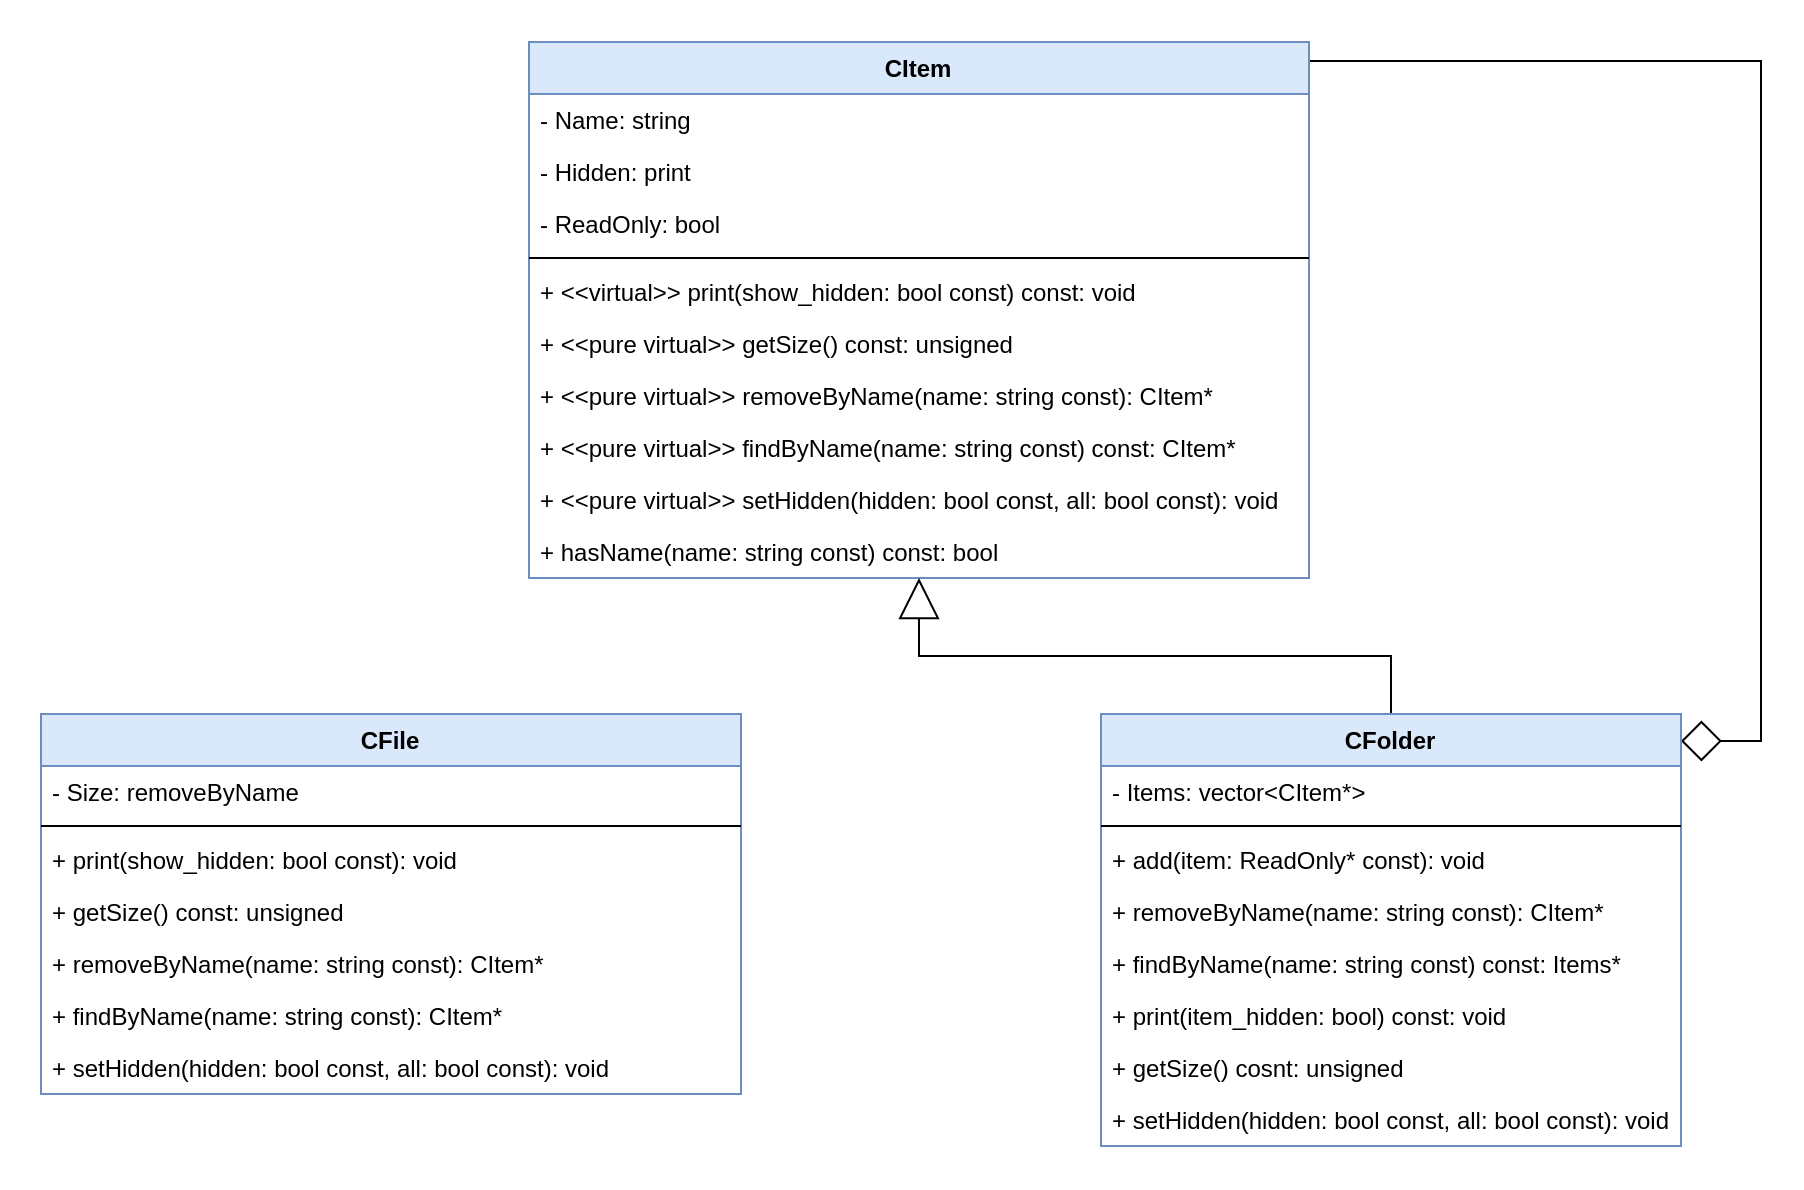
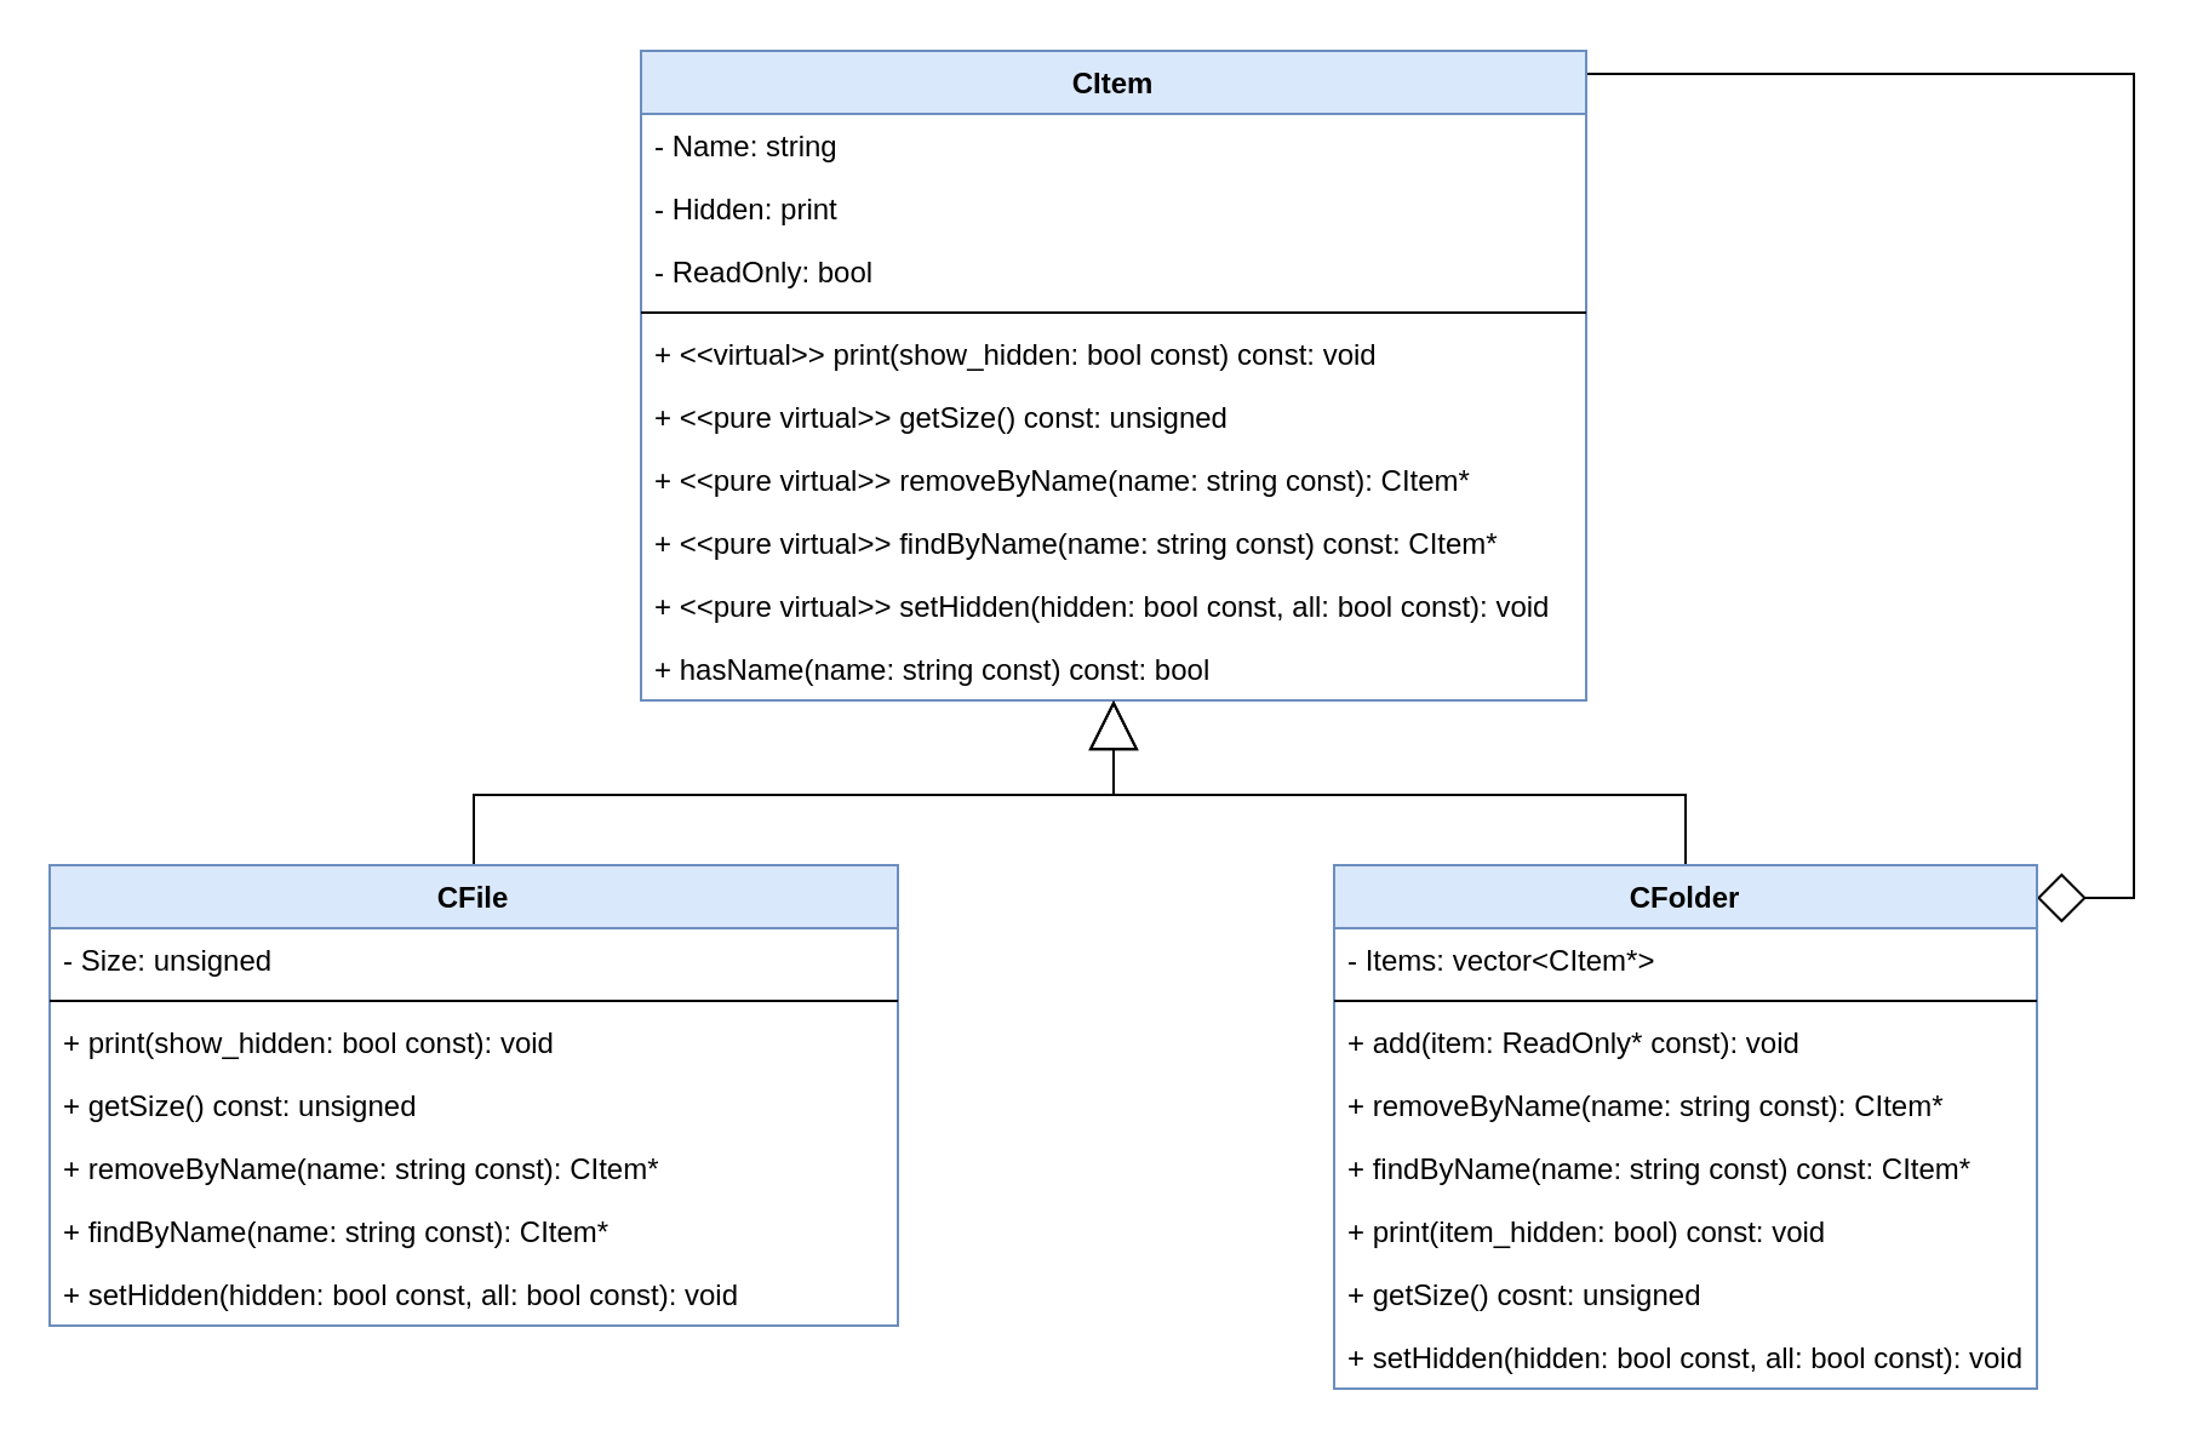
+ <mxCell id="24" style="edgeStyle=orthogonalEdgeStyle;rounded=0;orthogonalLoop=1;jettySize=auto;html=1;endSize=18;endArrow=block;endFill=0;" edge="1" parent="1" source="25" target="3"><mxGeometry relative="1" as="geometry" /></mxCell>
- <mxCell id="26" value="- Size: removeByName" style="text;strokeColor=none;fillColor=none;align=left;verticalAlign=top;spacingLeft=4;spacingRight=4;overflow=hidden;rotatable=0;points=[[0,0.5],[1,0.5]];portConstraint=eastwest;" vertex="1" parent="25"><mxGeometry y="26" width="350" height="26" as="geometry" /></mxCell>
+ <mxCell id="26" value="- Size: unsigned" style="text;strokeColor=none;fillColor=none;align=left;verticalAlign=top;spacingLeft=4;spacingRight=4;overflow=hidden;rotatable=0;points=[[0,0.5],[1,0.5]];portConstraint=eastwest;" vertex="1" parent="25"><mxGeometry y="26" width="350" height="26" as="geometry" /></mxCell>
- <mxCell id="20" value="+ findByName(name: string const) const: Items*" style="text;strokeColor=none;fillColor=none;align=left;verticalAlign=top;spacingLeft=4;spacingRight=4;overflow=hidden;rotatable=0;points=[[0,0.5],[1,0.5]];portConstraint=eastwest;" vertex="1" parent="15"><mxGeometry y="112" width="290" height="26" as="geometry" /></mxCell>
+ <mxCell id="20" value="+ findByName(name: string const) const: CItem*" style="text;strokeColor=none;fillColor=none;align=left;verticalAlign=top;spacingLeft=4;spacingRight=4;overflow=hidden;rotatable=0;points=[[0,0.5],[1,0.5]];portConstraint=eastwest;" vertex="1" parent="15"><mxGeometry y="112" width="290" height="26" as="geometry" /></mxCell>
